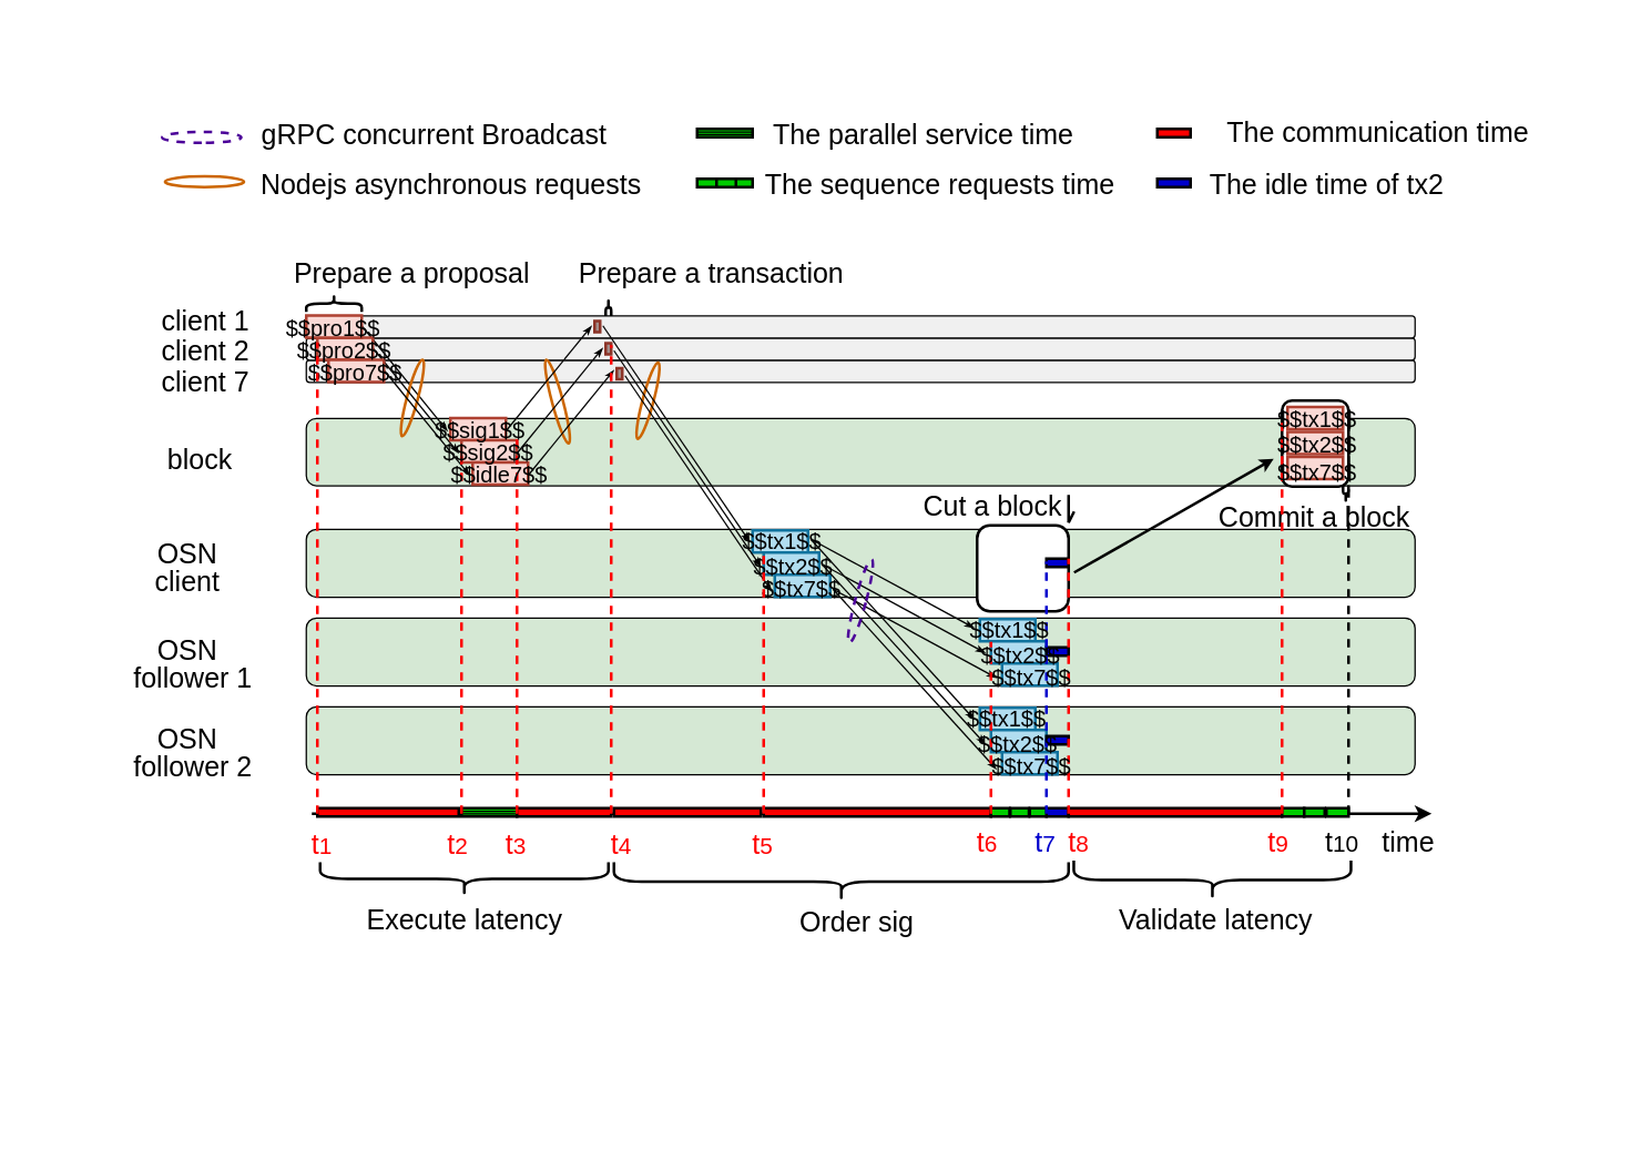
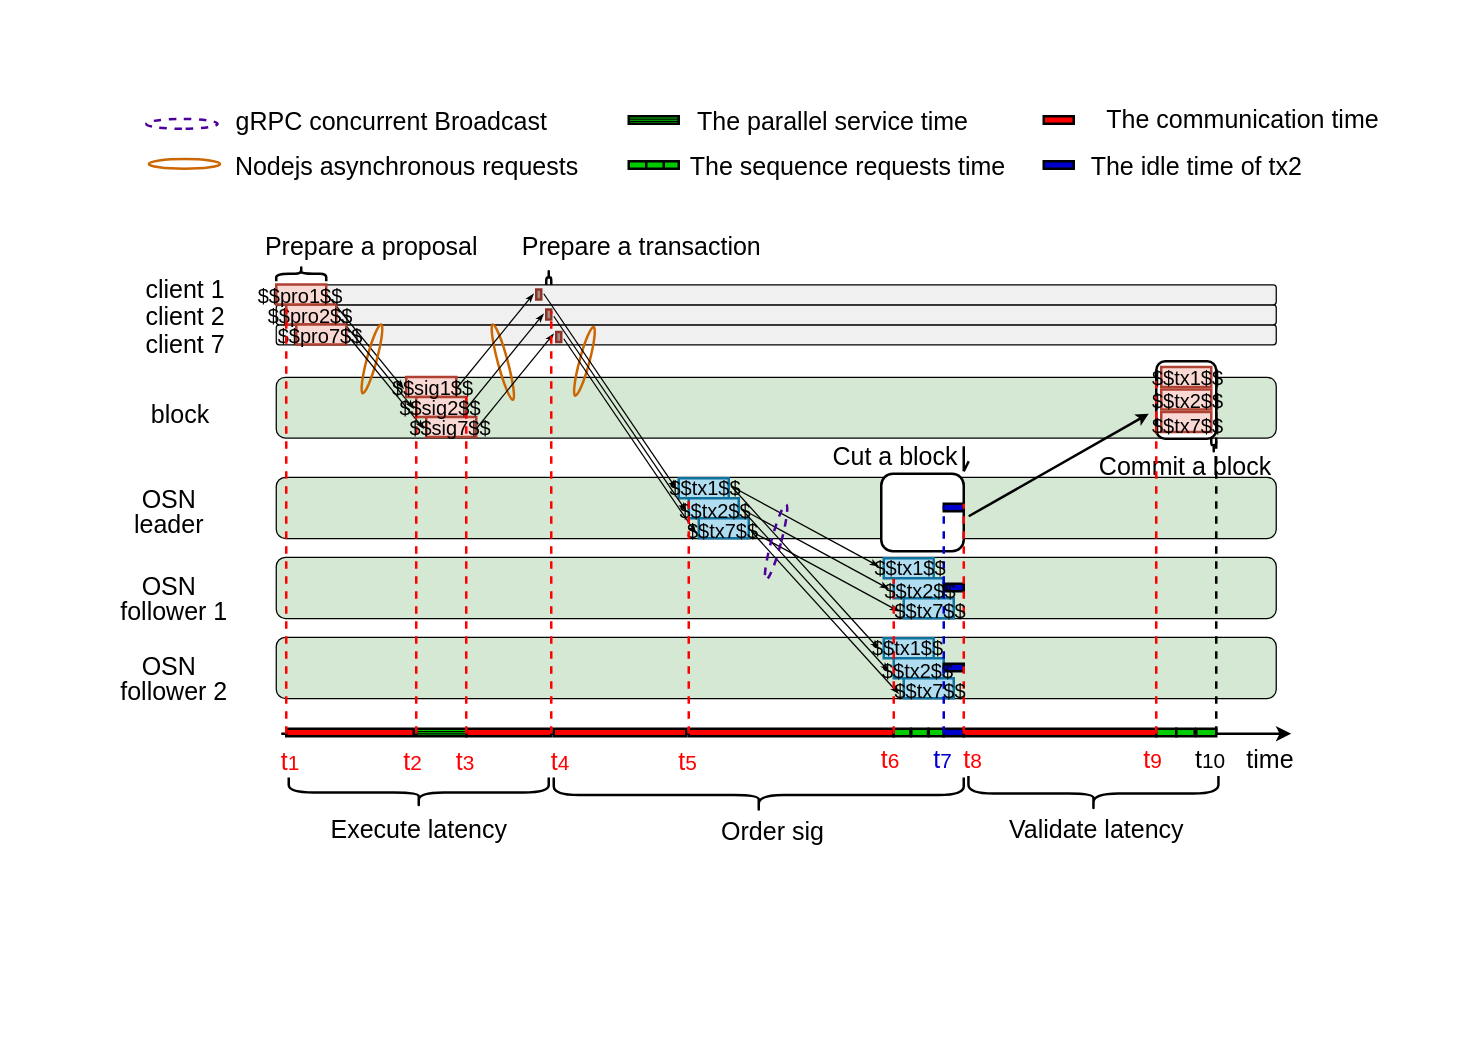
- <mxCell id="126" value="&lt;font style=&quot;font-size: 8px;&quot;&gt;$$idle7$$&lt;/font&gt;" style="text;html=1;strokeColor=none;fillColor=none;align=center;verticalAlign=middle;whiteSpace=wrap;rounded=0;fontColor=#000000;" parent="1" vertex="1"><mxGeometry x="150.25" y="159" width="60" height="22" as="geometry" /></mxCell>
+ <mxCell id="126" value="&lt;font style=&quot;font-size: 8px;&quot;&gt;$$sig7$$&lt;/font&gt;" style="text;html=1;strokeColor=none;fillColor=none;align=center;verticalAlign=middle;whiteSpace=wrap;rounded=0;fontColor=#000000;" parent="1" vertex="1"><mxGeometry x="150.25" y="159" width="60" height="22" as="geometry" /></mxCell>
- <mxCell id="37" value="&lt;h6 style=&quot;&quot;&gt;&lt;font style=&quot;font-weight: normal; font-size: 10px;&quot;&gt;client&lt;/font&gt;&lt;/h6&gt;" style="text;html=1;strokeColor=none;fillColor=none;align=center;verticalAlign=middle;whiteSpace=wrap;rounded=0;" parent="1" vertex="1"><mxGeometry x="20" y="181" width="95.25" height="55" as="geometry" /></mxCell>
+ <mxCell id="37" value="&lt;h6 style=&quot;&quot;&gt;&lt;font style=&quot;font-weight: normal; font-size: 10px;&quot;&gt;leader&lt;/font&gt;&lt;/h6&gt;" style="text;html=1;strokeColor=none;fillColor=none;align=center;verticalAlign=middle;whiteSpace=wrap;rounded=0;" parent="1" vertex="1"><mxGeometry x="20" y="181" width="95.25" height="55" as="geometry" /></mxCell>
